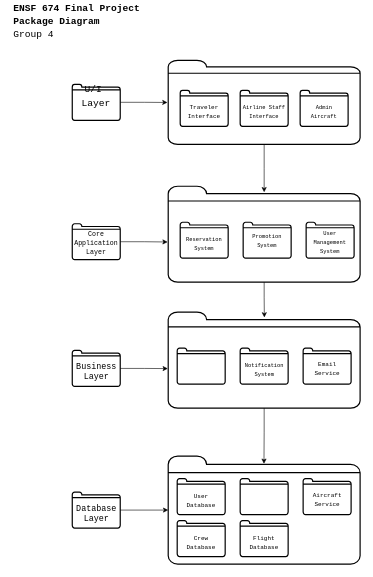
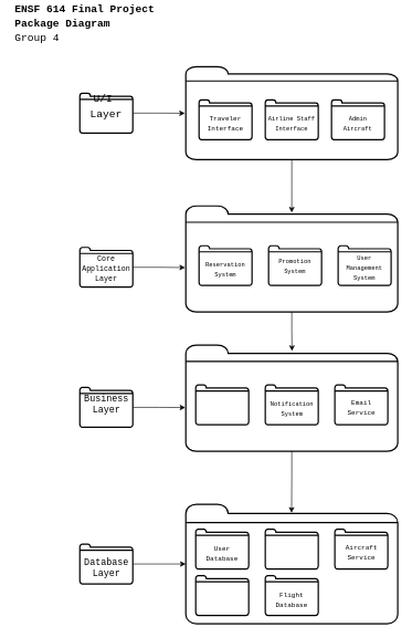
- <mxCell id="10" value="&lt;div style=&quot;font-size: 16px;&quot;&gt;&lt;span style=&quot;background-color: initial;&quot;&gt;&lt;b style=&quot;&quot;&gt;&lt;font face=&quot;Courier New&quot; style=&quot;font-size: 16px;&quot;&gt;ENSF 674 Final Project&lt;/font&gt;&lt;/b&gt;&lt;/span&gt;&lt;/div&gt;&lt;div style=&quot;font-size: 16px;&quot;&gt;&lt;span style=&quot;background-color: initial;&quot;&gt;&lt;b&gt;&lt;font face=&quot;Courier New&quot; style=&quot;font-size: 16px;&quot;&gt;Package Diagram&lt;/font&gt;&lt;/b&gt;&lt;/span&gt;&lt;/div&gt;&lt;div style=&quot;font-size: 16px;&quot;&gt;&lt;span style=&quot;background-color: initial;&quot;&gt;&lt;font face=&quot;Courier New&quot; style=&quot;font-size: 16px;&quot;&gt;Group 4&lt;/font&gt;&lt;/span&gt;&lt;/div&gt;" style="text;html=1;strokeColor=none;fillColor=none;align=left;verticalAlign=middle;whiteSpace=wrap;rounded=0;" vertex="1" parent="1"><mxGeometry x="20" y="20" width="310" height="30" as="geometry" /></mxCell>
+ <mxCell id="10" value="&lt;div style=&quot;font-size: 16px;&quot;&gt;&lt;span style=&quot;background-color: initial;&quot;&gt;&lt;b style=&quot;&quot;&gt;&lt;font face=&quot;Courier New&quot; style=&quot;font-size: 16px;&quot;&gt;ENSF 614 Final Project&lt;/font&gt;&lt;/b&gt;&lt;/span&gt;&lt;/div&gt;&lt;div style=&quot;font-size: 16px;&quot;&gt;&lt;span style=&quot;background-color: initial;&quot;&gt;&lt;b&gt;&lt;font face=&quot;Courier New&quot; style=&quot;font-size: 16px;&quot;&gt;Package Diagram&lt;/font&gt;&lt;/b&gt;&lt;/span&gt;&lt;/div&gt;&lt;div style=&quot;font-size: 16px;&quot;&gt;&lt;span style=&quot;background-color: initial;&quot;&gt;&lt;font face=&quot;Courier New&quot; style=&quot;font-size: 16px;&quot;&gt;Group 4&lt;/font&gt;&lt;/span&gt;&lt;/div&gt;" style="text;html=1;strokeColor=none;fillColor=none;align=left;verticalAlign=middle;whiteSpace=wrap;rounded=0;" vertex="1" parent="1"><mxGeometry x="20" y="20" width="310" height="30" as="geometry" /></mxCell>
- <mxCell id="25" value="&lt;div style=&quot;&quot;&gt;&lt;font style=&quot;font-size: 14px;&quot; face=&quot;Courier New&quot;&gt;Business&lt;/font&gt;&lt;/div&gt;&lt;div style=&quot;&quot;&gt;&lt;font style=&quot;font-size: 14px;&quot; face=&quot;Courier New&quot;&gt;Layer&lt;/font&gt;&lt;/div&gt;" style="text;html=1;strokeColor=none;fillColor=none;align=center;verticalAlign=middle;whiteSpace=wrap;rounded=0;" vertex="1" parent="1"><mxGeometry x="122.5" y="600" width="75" height="37.5" as="geometry" /></mxCell>
+ <mxCell id="25" value="&lt;div style=&quot;&quot;&gt;&lt;font style=&quot;font-size: 14px;&quot; face=&quot;Courier New&quot;&gt;Business&lt;/font&gt;&lt;/div&gt;&lt;div style=&quot;&quot;&gt;&lt;font style=&quot;font-size: 14px;&quot; face=&quot;Courier New&quot;&gt;Layer&lt;/font&gt;&lt;/div&gt;" style="text;html=1;strokeColor=none;fillColor=none;align=center;verticalAlign=middle;whiteSpace=wrap;rounded=0;" vertex="1" parent="1"><mxGeometry x="122.5" y="590" width="75" height="37.5" as="geometry" /></mxCell>
- <mxCell id="38" value="&lt;div style=&quot;&quot;&gt;&lt;font size=&quot;1&quot; face=&quot;Courier New&quot;&gt;Crew&lt;/font&gt;&lt;/div&gt;&lt;div style=&quot;&quot;&gt;&lt;font size=&quot;1&quot; face=&quot;Courier New&quot;&gt;Database&lt;/font&gt;&lt;/div&gt;" style="text;html=1;strokeColor=none;fillColor=none;align=center;verticalAlign=middle;whiteSpace=wrap;rounded=0;" vertex="1" parent="1"><mxGeometry x="300" y="877.5" width="70" height="50" as="geometry" /></mxCell>
